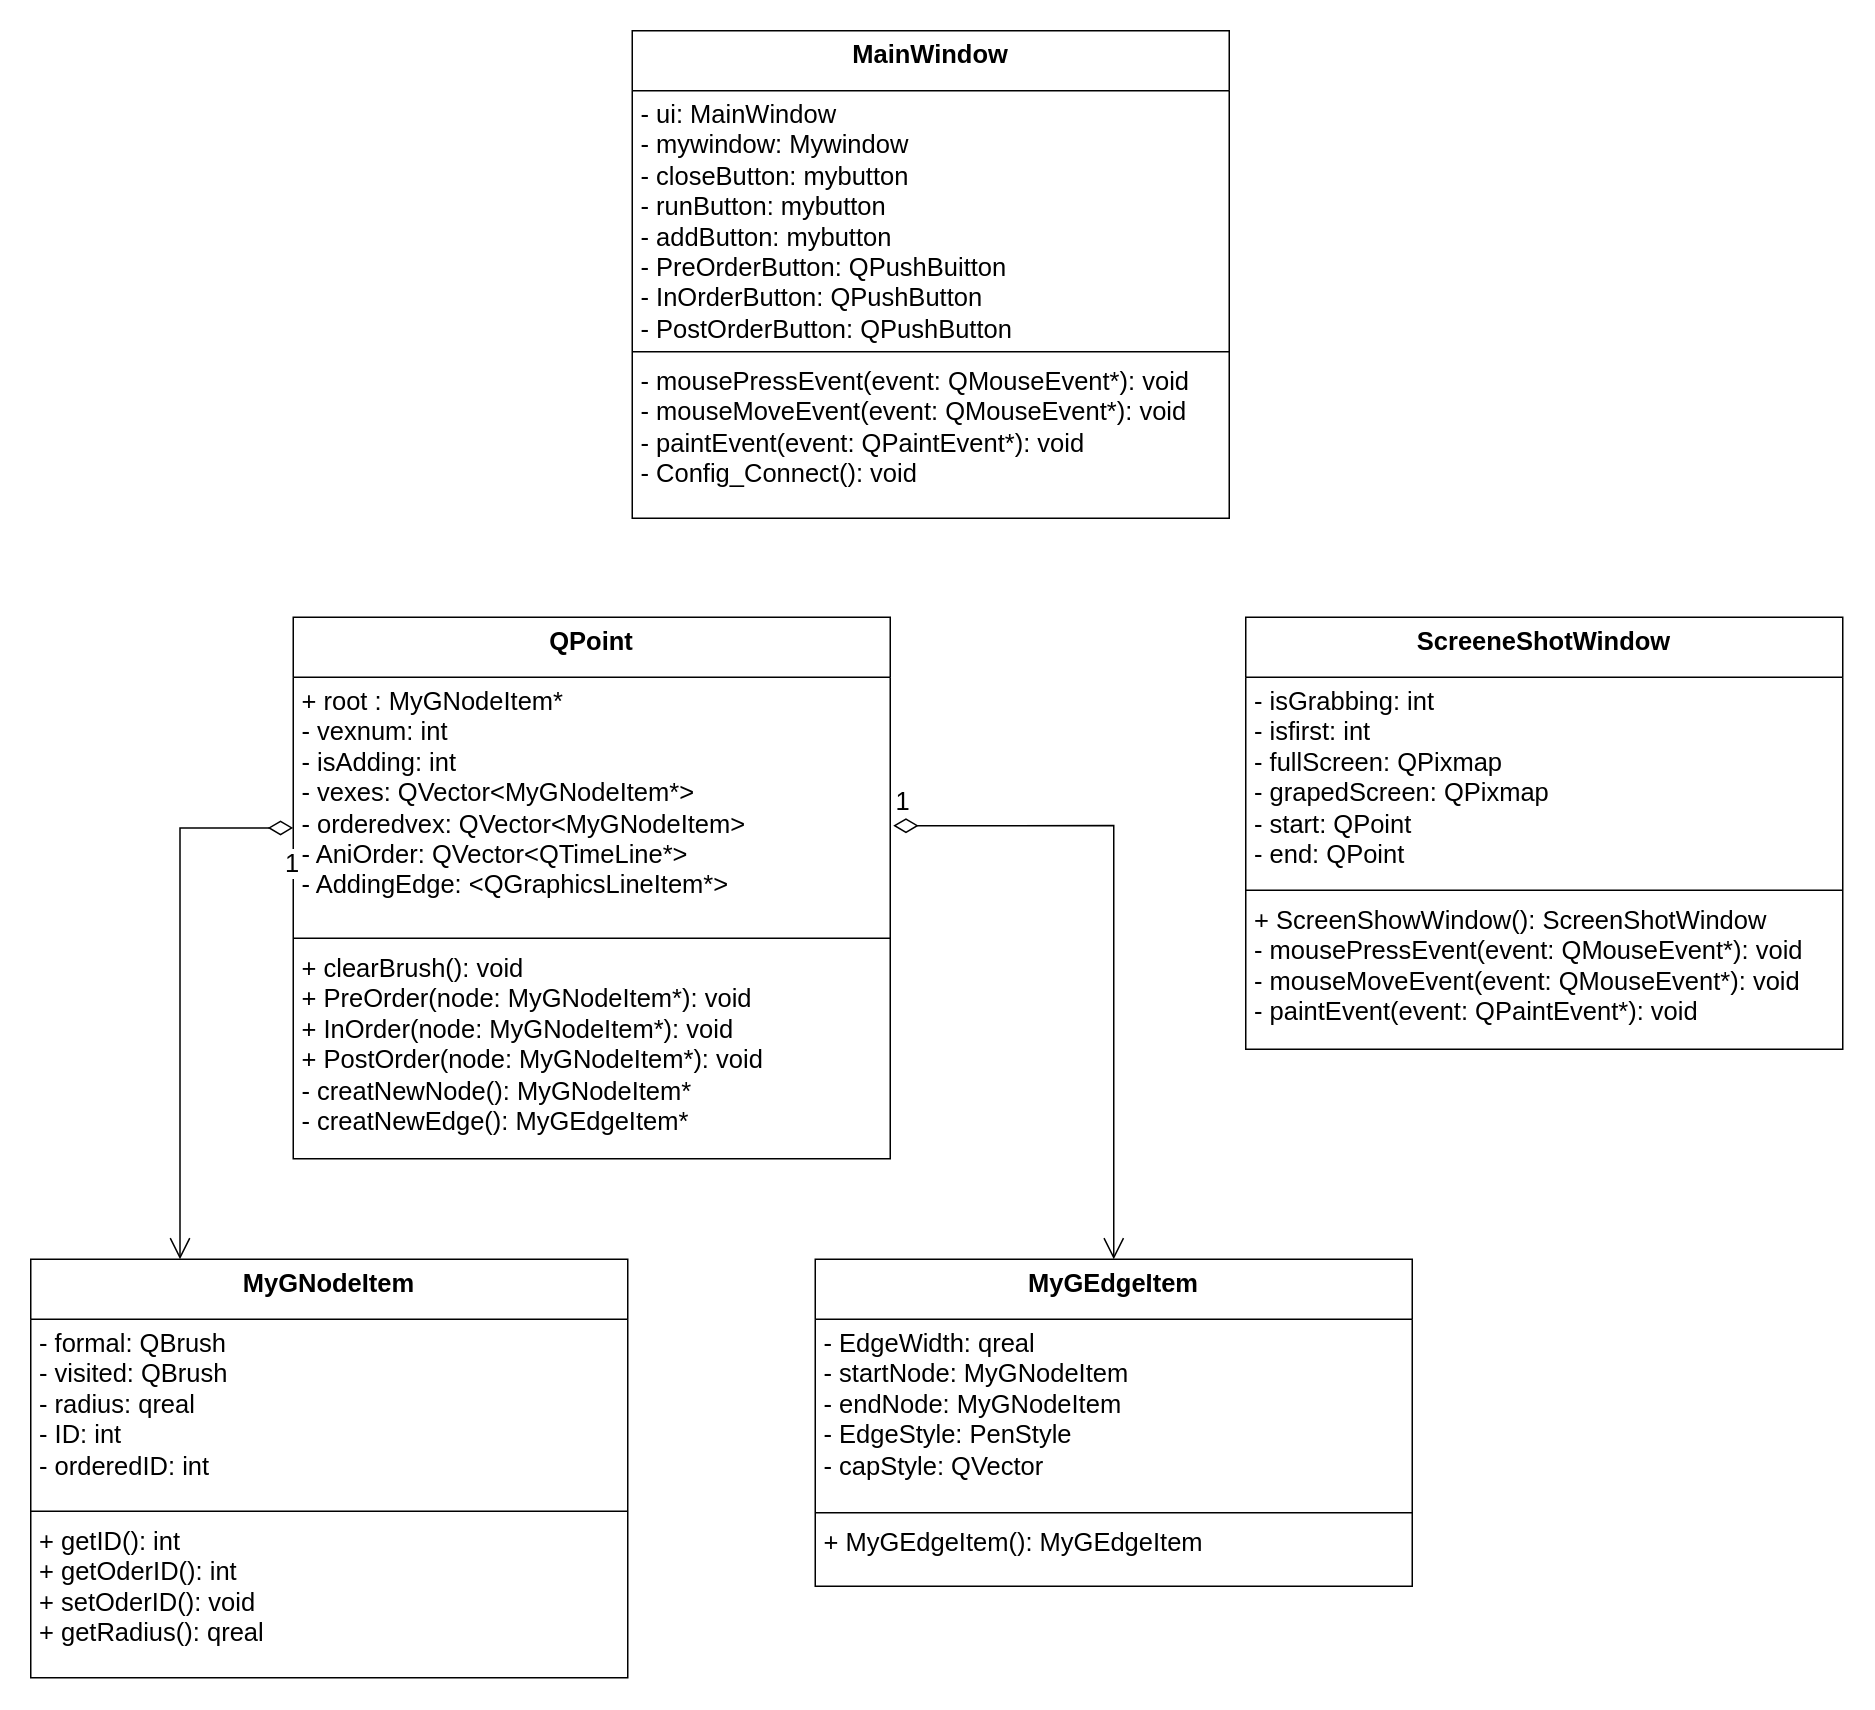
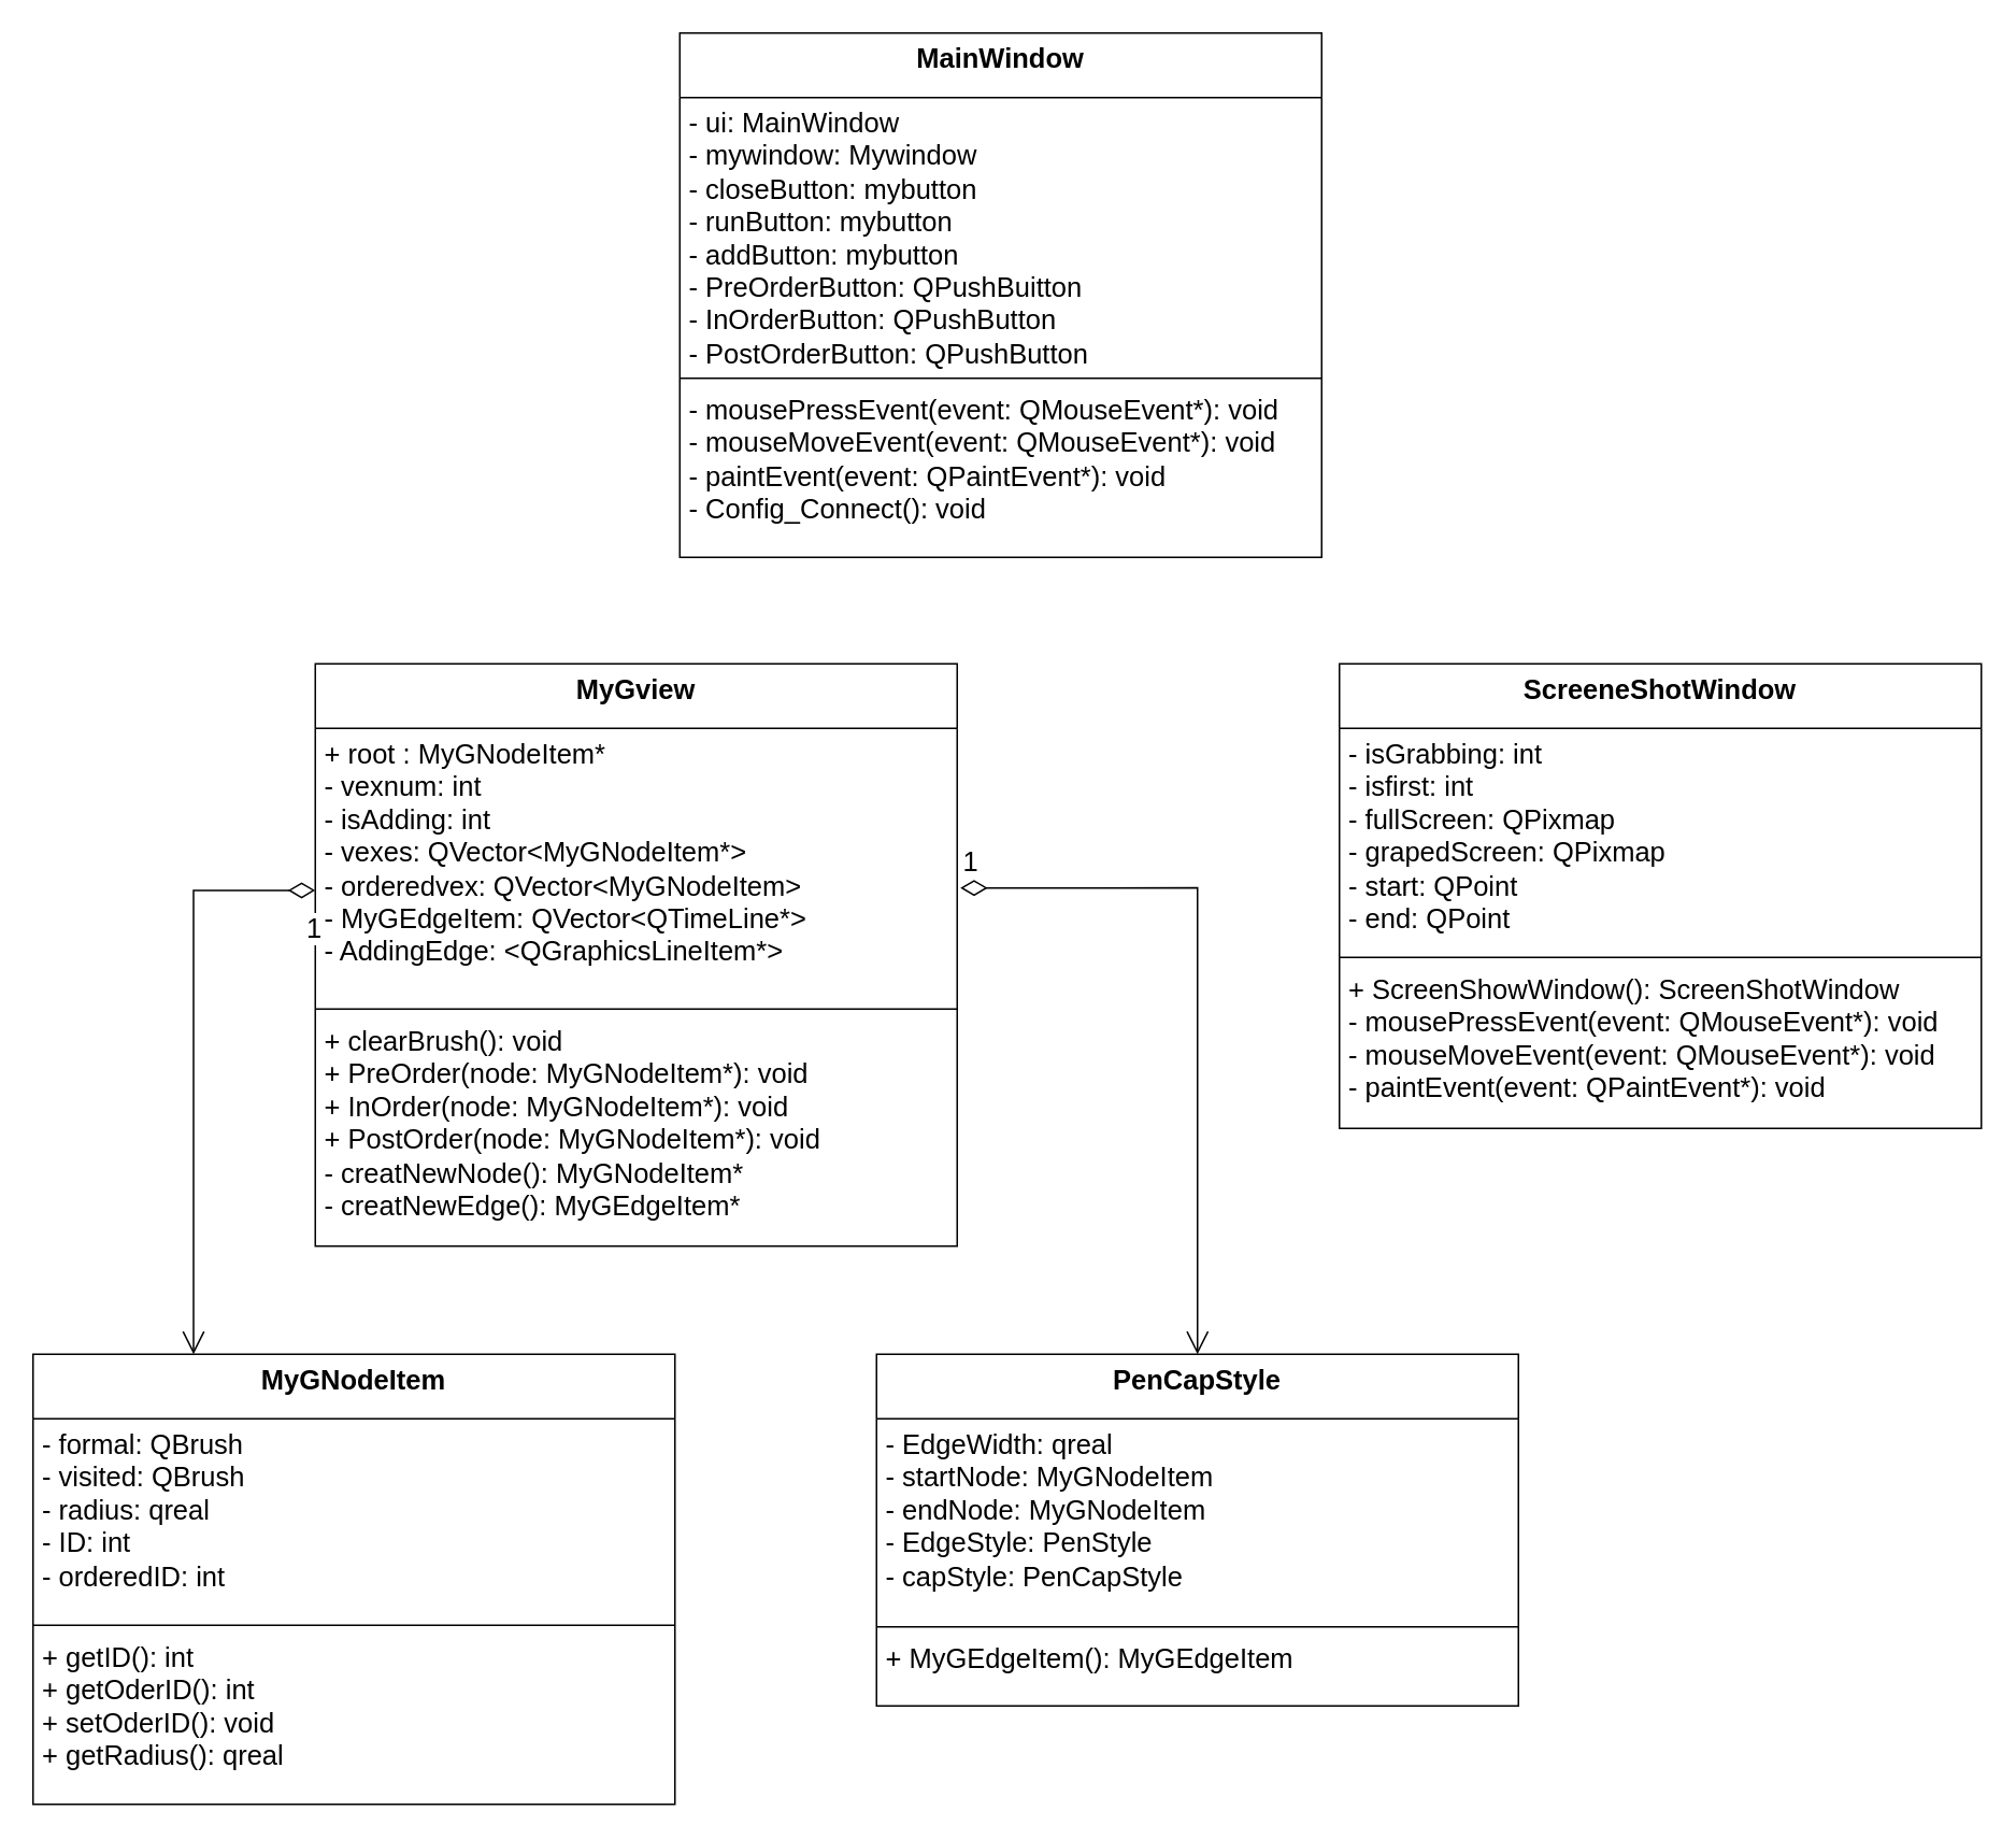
- <mxCell id="6" value="QPoint" style="swimlane;fontStyle=1;align=center;verticalAlign=top;childLayout=stackLayout;horizontal=1;startSize=40;horizontalStack=0;resizeParent=1;resizeParentMax=0;resizeLast=0;collapsible=1;marginBottom=0;whiteSpace=wrap;html=1;fontSize=17;" parent="1" vertex="1"><mxGeometry x="195" y="411" width="398" height="361" as="geometry" /></mxCell>
+ <mxCell id="6" value="MyGview" style="swimlane;fontStyle=1;align=center;verticalAlign=top;childLayout=stackLayout;horizontal=1;startSize=40;horizontalStack=0;resizeParent=1;resizeParentMax=0;resizeLast=0;collapsible=1;marginBottom=0;whiteSpace=wrap;html=1;fontSize=17;" parent="1" vertex="1"><mxGeometry x="195" y="411" width="398" height="361" as="geometry" /></mxCell>
- <mxCell id="7" value="&lt;span style=&quot;font-size: 17px;&quot;&gt;+ root : MyGNodeItem*&lt;br style=&quot;font-size: 17px;&quot;&gt;- vexnum: int&lt;br style=&quot;font-size: 17px;&quot;&gt;- isAdding: int&lt;br style=&quot;font-size: 17px;&quot;&gt;- vexes: QVector&amp;lt;MyGNodeItem*&amp;gt;&lt;br style=&quot;font-size: 17px;&quot;&gt;- orderedvex: QVector&amp;lt;MyGNodeItem&amp;gt;&lt;br style=&quot;font-size: 17px;&quot;&gt;- AniOrder: QVector&amp;lt;QTimeLine*&amp;gt;&lt;br style=&quot;font-size: 17px;&quot;&gt;- AddingEdge: &amp;lt;QGraphicsLineItem*&amp;gt;&lt;br style=&quot;font-size: 17px;&quot;&gt;&lt;/span&gt;" style="text;strokeColor=none;fillColor=none;align=left;verticalAlign=top;spacingLeft=4;spacingRight=4;overflow=hidden;rotatable=0;points=[[0,0.5],[1,0.5]];portConstraint=eastwest;whiteSpace=wrap;html=1;fontSize=17;" parent="6" vertex="1"><mxGeometry y="40" width="398" height="170" as="geometry" /></mxCell>
+ <mxCell id="7" value="&lt;span style=&quot;font-size: 17px;&quot;&gt;+ root : MyGNodeItem*&lt;br style=&quot;font-size: 17px;&quot;&gt;- vexnum: int&lt;br style=&quot;font-size: 17px;&quot;&gt;- isAdding: int&lt;br style=&quot;font-size: 17px;&quot;&gt;- vexes: QVector&amp;lt;MyGNodeItem*&amp;gt;&lt;br style=&quot;font-size: 17px;&quot;&gt;- orderedvex: QVector&amp;lt;MyGNodeItem&amp;gt;&lt;br style=&quot;font-size: 17px;&quot;&gt;- MyGEdgeItem: QVector&amp;lt;QTimeLine*&amp;gt;&lt;br style=&quot;font-size: 17px;&quot;&gt;- AddingEdge: &amp;lt;QGraphicsLineItem*&amp;gt;&lt;br style=&quot;font-size: 17px;&quot;&gt;&lt;/span&gt;" style="text;strokeColor=none;fillColor=none;align=left;verticalAlign=top;spacingLeft=4;spacingRight=4;overflow=hidden;rotatable=0;points=[[0,0.5],[1,0.5]];portConstraint=eastwest;whiteSpace=wrap;html=1;fontSize=17;" parent="6" vertex="1"><mxGeometry y="40" width="398" height="170" as="geometry" /></mxCell>
- <mxCell id="10" value="MyGEdgeItem" style="swimlane;fontStyle=1;align=center;verticalAlign=top;childLayout=stackLayout;horizontal=1;startSize=40;horizontalStack=0;resizeParent=1;resizeParentMax=0;resizeLast=0;collapsible=1;marginBottom=0;whiteSpace=wrap;html=1;fontSize=17;" parent="1" vertex="1"><mxGeometry x="543" y="839" width="398" height="218" as="geometry" /></mxCell>
+ <mxCell id="10" value="PenCapStyle" style="swimlane;fontStyle=1;align=center;verticalAlign=top;childLayout=stackLayout;horizontal=1;startSize=40;horizontalStack=0;resizeParent=1;resizeParentMax=0;resizeLast=0;collapsible=1;marginBottom=0;whiteSpace=wrap;html=1;fontSize=17;" parent="1" vertex="1"><mxGeometry x="543" y="839" width="398" height="218" as="geometry" /></mxCell>
- <mxCell id="11" value="&lt;span style=&quot;font-size: 17px;&quot;&gt;- EdgeWidth: qreal&lt;br style=&quot;font-size: 17px;&quot;&gt;- startNode: MyGNodeItem&lt;br style=&quot;font-size: 17px;&quot;&gt;- endNode: MyGNodeItem&lt;br style=&quot;font-size: 17px;&quot;&gt;- EdgeStyle: PenStyle&lt;br style=&quot;font-size: 17px;&quot;&gt;- capStyle: QVector&lt;br style=&quot;font-size: 17px;&quot;&gt;&lt;/span&gt;" style="text;strokeColor=none;fillColor=none;align=left;verticalAlign=top;spacingLeft=4;spacingRight=4;overflow=hidden;rotatable=0;points=[[0,0.5],[1,0.5]];portConstraint=eastwest;whiteSpace=wrap;html=1;fontSize=17;" parent="10" vertex="1"><mxGeometry y="40" width="398" height="125" as="geometry" /></mxCell>
+ <mxCell id="11" value="&lt;span style=&quot;font-size: 17px;&quot;&gt;- EdgeWidth: qreal&lt;br style=&quot;font-size: 17px;&quot;&gt;- startNode: MyGNodeItem&lt;br style=&quot;font-size: 17px;&quot;&gt;- endNode: MyGNodeItem&lt;br style=&quot;font-size: 17px;&quot;&gt;- EdgeStyle: PenStyle&lt;br style=&quot;font-size: 17px;&quot;&gt;- capStyle: PenCapStyle&lt;br style=&quot;font-size: 17px;&quot;&gt;&lt;/span&gt;" style="text;strokeColor=none;fillColor=none;align=left;verticalAlign=top;spacingLeft=4;spacingRight=4;overflow=hidden;rotatable=0;points=[[0,0.5],[1,0.5]];portConstraint=eastwest;whiteSpace=wrap;html=1;fontSize=17;" parent="10" vertex="1"><mxGeometry y="40" width="398" height="125" as="geometry" /></mxCell>
